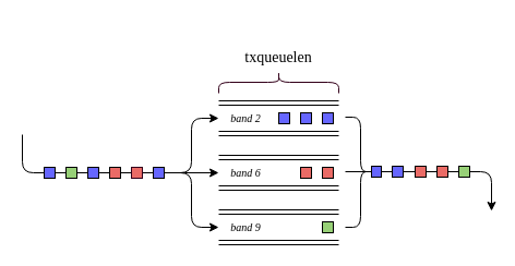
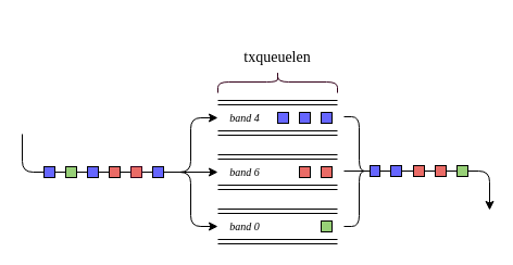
- <mxCell id="32" value="&lt;i&gt;&lt;font style=&quot;font-size: 10px&quot;&gt;band 2&lt;br&gt;&lt;/font&gt;&lt;/i&gt;" style="text;html=1;strokeColor=none;fillColor=none;align=center;verticalAlign=middle;whiteSpace=wrap;rounded=0;fontFamily=Lucida Console;fontSize=14;" vertex="1" parent="1"><mxGeometry x="205" y="98" width="40" height="20" as="geometry" /></mxCell>
+ <mxCell id="32" value="&lt;i&gt;&lt;font style=&quot;font-size: 10px&quot;&gt;band 4&lt;br&gt;&lt;/font&gt;&lt;/i&gt;" style="text;html=1;strokeColor=none;fillColor=none;align=center;verticalAlign=middle;whiteSpace=wrap;rounded=0;fontFamily=Lucida Console;fontSize=14;" vertex="1" parent="1"><mxGeometry x="205" y="98" width="40" height="20" as="geometry" /></mxCell>
- <mxCell id="34" value="&lt;div&gt;&lt;i&gt;&lt;font style=&quot;font-size: 10px&quot;&gt;band 9&lt;/font&gt;&lt;/i&gt;&lt;/div&gt;" style="text;html=1;strokeColor=none;fillColor=none;align=center;verticalAlign=middle;whiteSpace=wrap;rounded=0;fontFamily=Lucida Console;fontSize=14;" vertex="1" parent="1"><mxGeometry x="205" y="198" width="40" height="20" as="geometry" /></mxCell>
+ <mxCell id="34" value="&lt;div&gt;&lt;i&gt;&lt;font style=&quot;font-size: 10px&quot;&gt;band 0&lt;/font&gt;&lt;/i&gt;&lt;/div&gt;" style="text;html=1;strokeColor=none;fillColor=none;align=center;verticalAlign=middle;whiteSpace=wrap;rounded=0;fontFamily=Lucida Console;fontSize=14;" vertex="1" parent="1"><mxGeometry x="205" y="198" width="40" height="20" as="geometry" /></mxCell>
